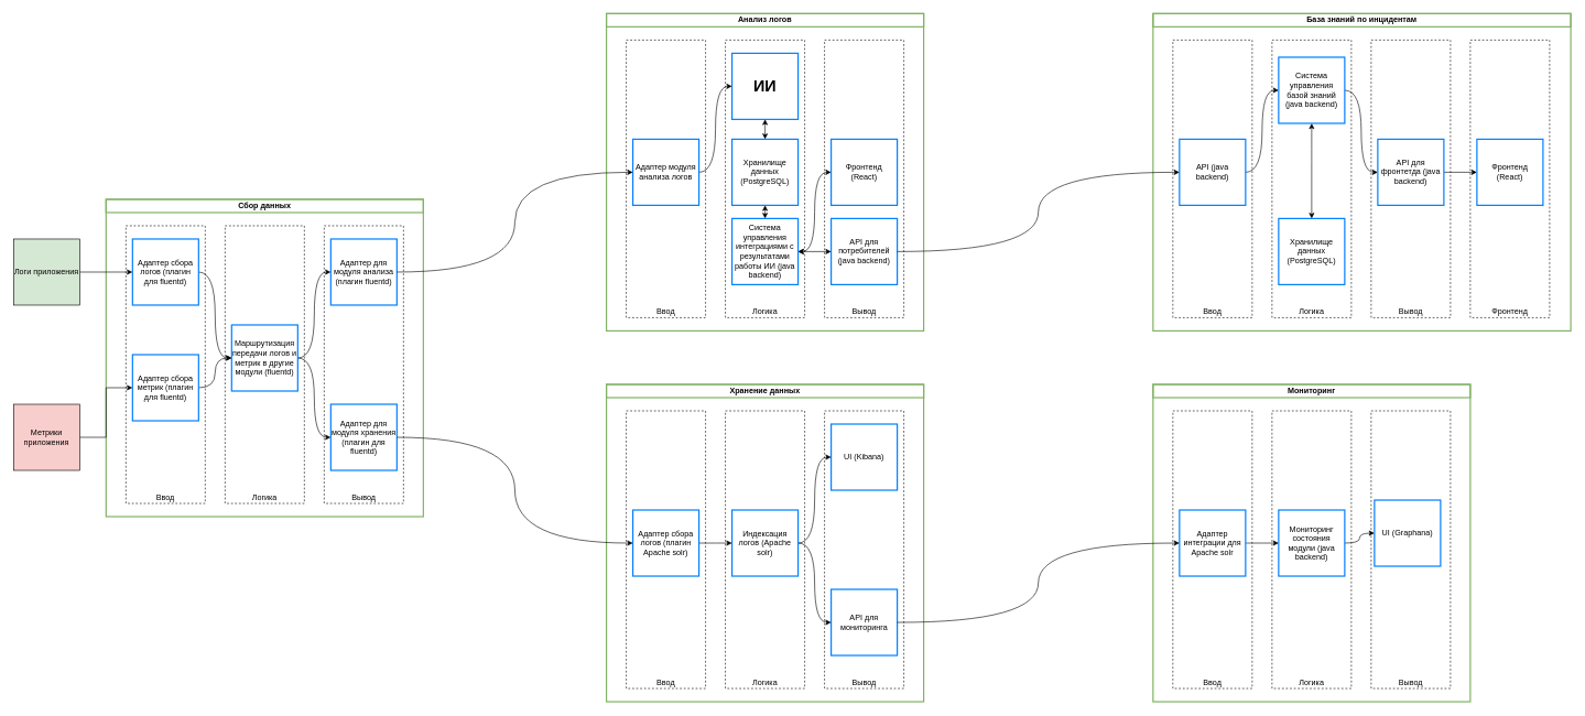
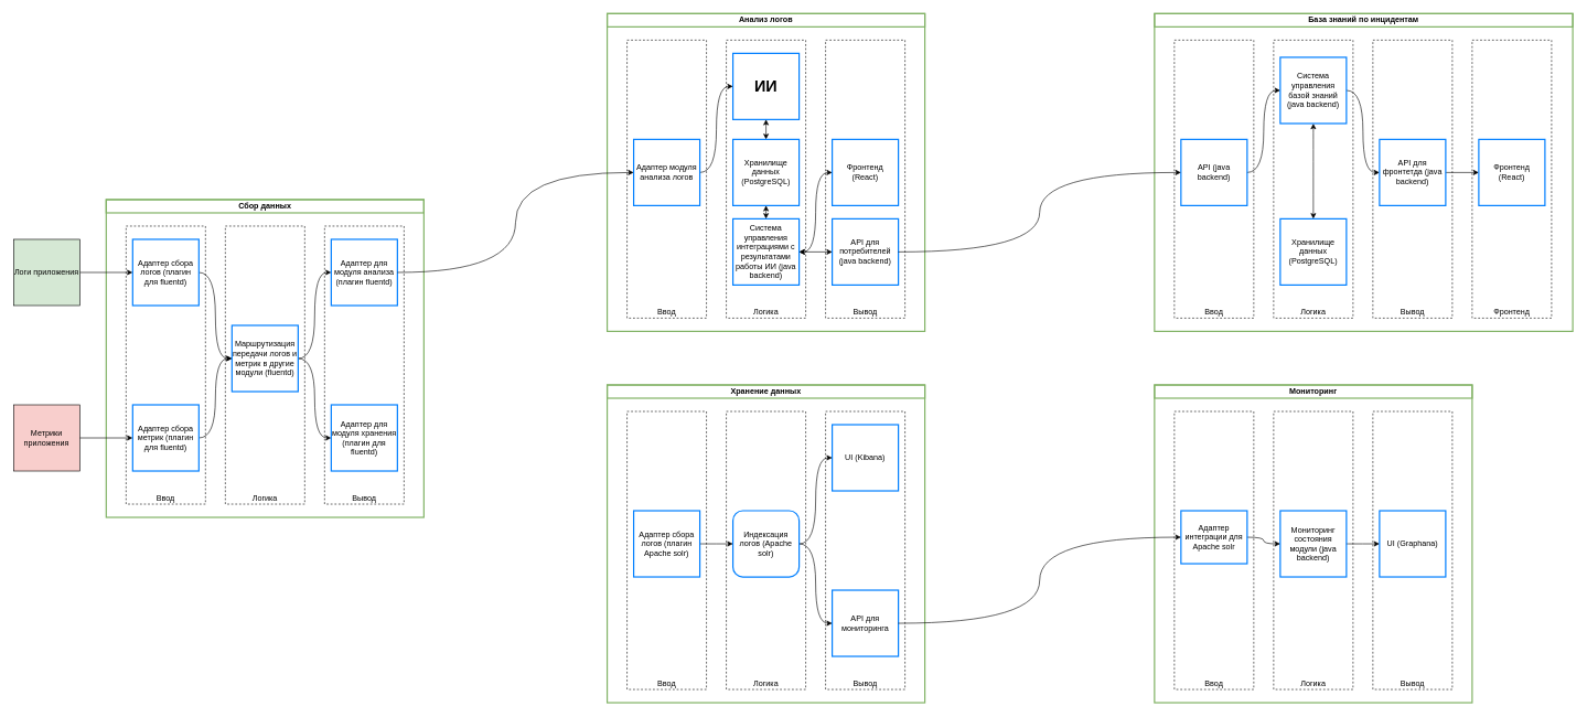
- <mxCell id="12" value="Адаптер сбора метрик (плагин для fluentd)" style="rounded=0;whiteSpace=wrap;html=1;fillColor=none;strokeColor=#007FFF;strokeWidth=2;" vertex="1" parent="1"><mxGeometry x="200" y="536" width="100" height="100" as="geometry" /></mxCell>
+ <mxCell id="12" value="Адаптер сбора метрик (плагин для fluentd)" style="rounded=0;whiteSpace=wrap;html=1;fillColor=none;strokeColor=#007FFF;strokeWidth=2;" vertex="1" parent="1"><mxGeometry x="200" y="611" width="100" height="100" as="geometry" /></mxCell>
- <mxCell id="59" style="edgeStyle=orthogonalEdgeStyle;rounded=0;orthogonalLoop=1;jettySize=auto;html=1;exitX=1;exitY=0.5;exitDx=0;exitDy=0;entryX=0;entryY=0.5;entryDx=0;entryDy=0;curved=1;" edge="1" parent="1" source="19" target="34"><mxGeometry relative="1" as="geometry" /></mxCell>
- <mxCell id="58" value="UI (Graphana)" style="rounded=0;whiteSpace=wrap;html=1;fillColor=none;strokeColor=#007FFF;strokeWidth=2;" vertex="1" parent="1"><mxGeometry x="2079" y="756" width="100" height="100" as="geometry" /></mxCell>
+ <mxCell id="58" value="UI (Graphana)" style="rounded=0;whiteSpace=wrap;html=1;fillColor=none;strokeColor=#007FFF;strokeWidth=2;" vertex="1" parent="1"><mxGeometry x="2084" y="771" width="100" height="100" as="geometry" /></mxCell>
- <mxCell id="38" value="Индексация логов (Apache solr)" style="rounded=0;whiteSpace=wrap;html=1;fillColor=none;strokeColor=#007FFF;strokeWidth=2;" vertex="1" parent="1"><mxGeometry x="1107" y="771" width="100" height="100" as="geometry" /></mxCell>
+ <mxCell id="38" value="Индексация логов (Apache solr)" style="whiteSpace=wrap;html=1;fillColor=none;strokeColor=#007FFF;strokeWidth=2;rounded=1;" vertex="1" parent="1"><mxGeometry x="1107" y="771" width="100" height="100" as="geometry" /></mxCell>
- <mxCell id="53" value="Адаптер интеграции для Apache solr" style="rounded=0;whiteSpace=wrap;html=1;fillColor=none;strokeColor=#007FFF;strokeWidth=2;" vertex="1" parent="1"><mxGeometry x="1784" y="771" width="100" height="100" as="geometry" /></mxCell>
+ <mxCell id="53" value="Адаптер интеграции для Apache solr" style="rounded=0;whiteSpace=wrap;html=1;fillColor=none;strokeColor=#007FFF;strokeWidth=2;" vertex="1" parent="1"><mxGeometry x="1784" y="771" width="100" height="80" as="geometry" /></mxCell>
